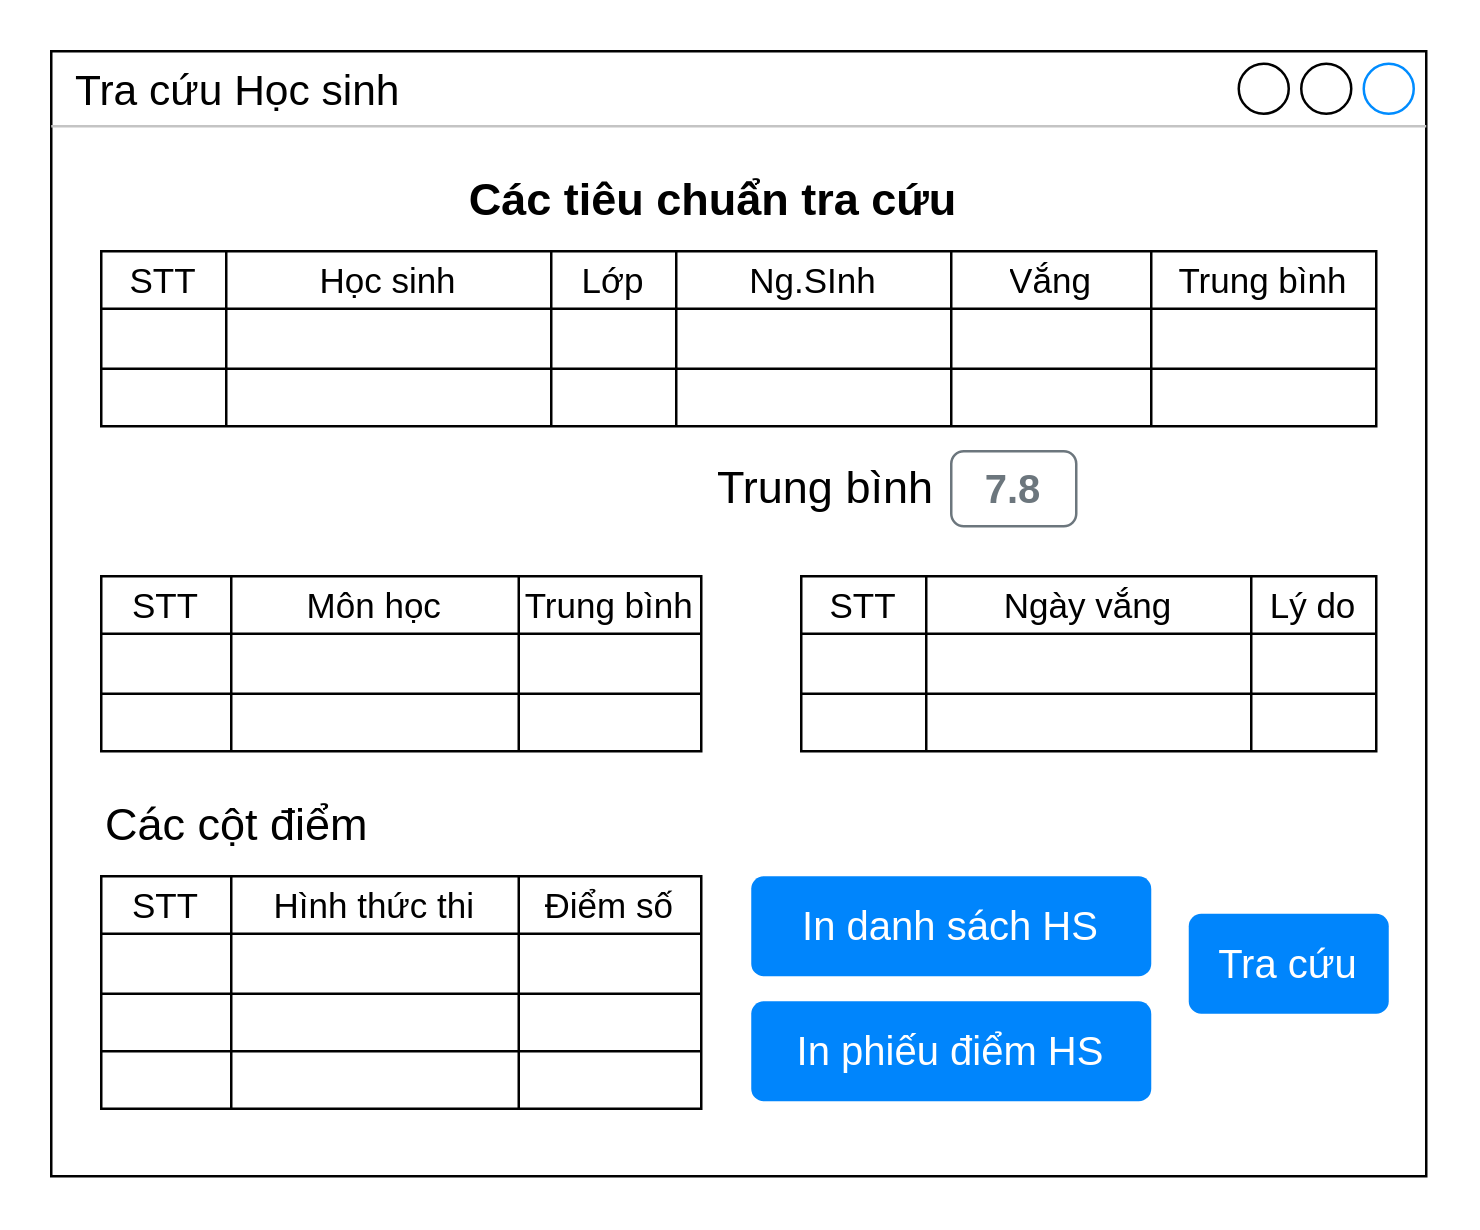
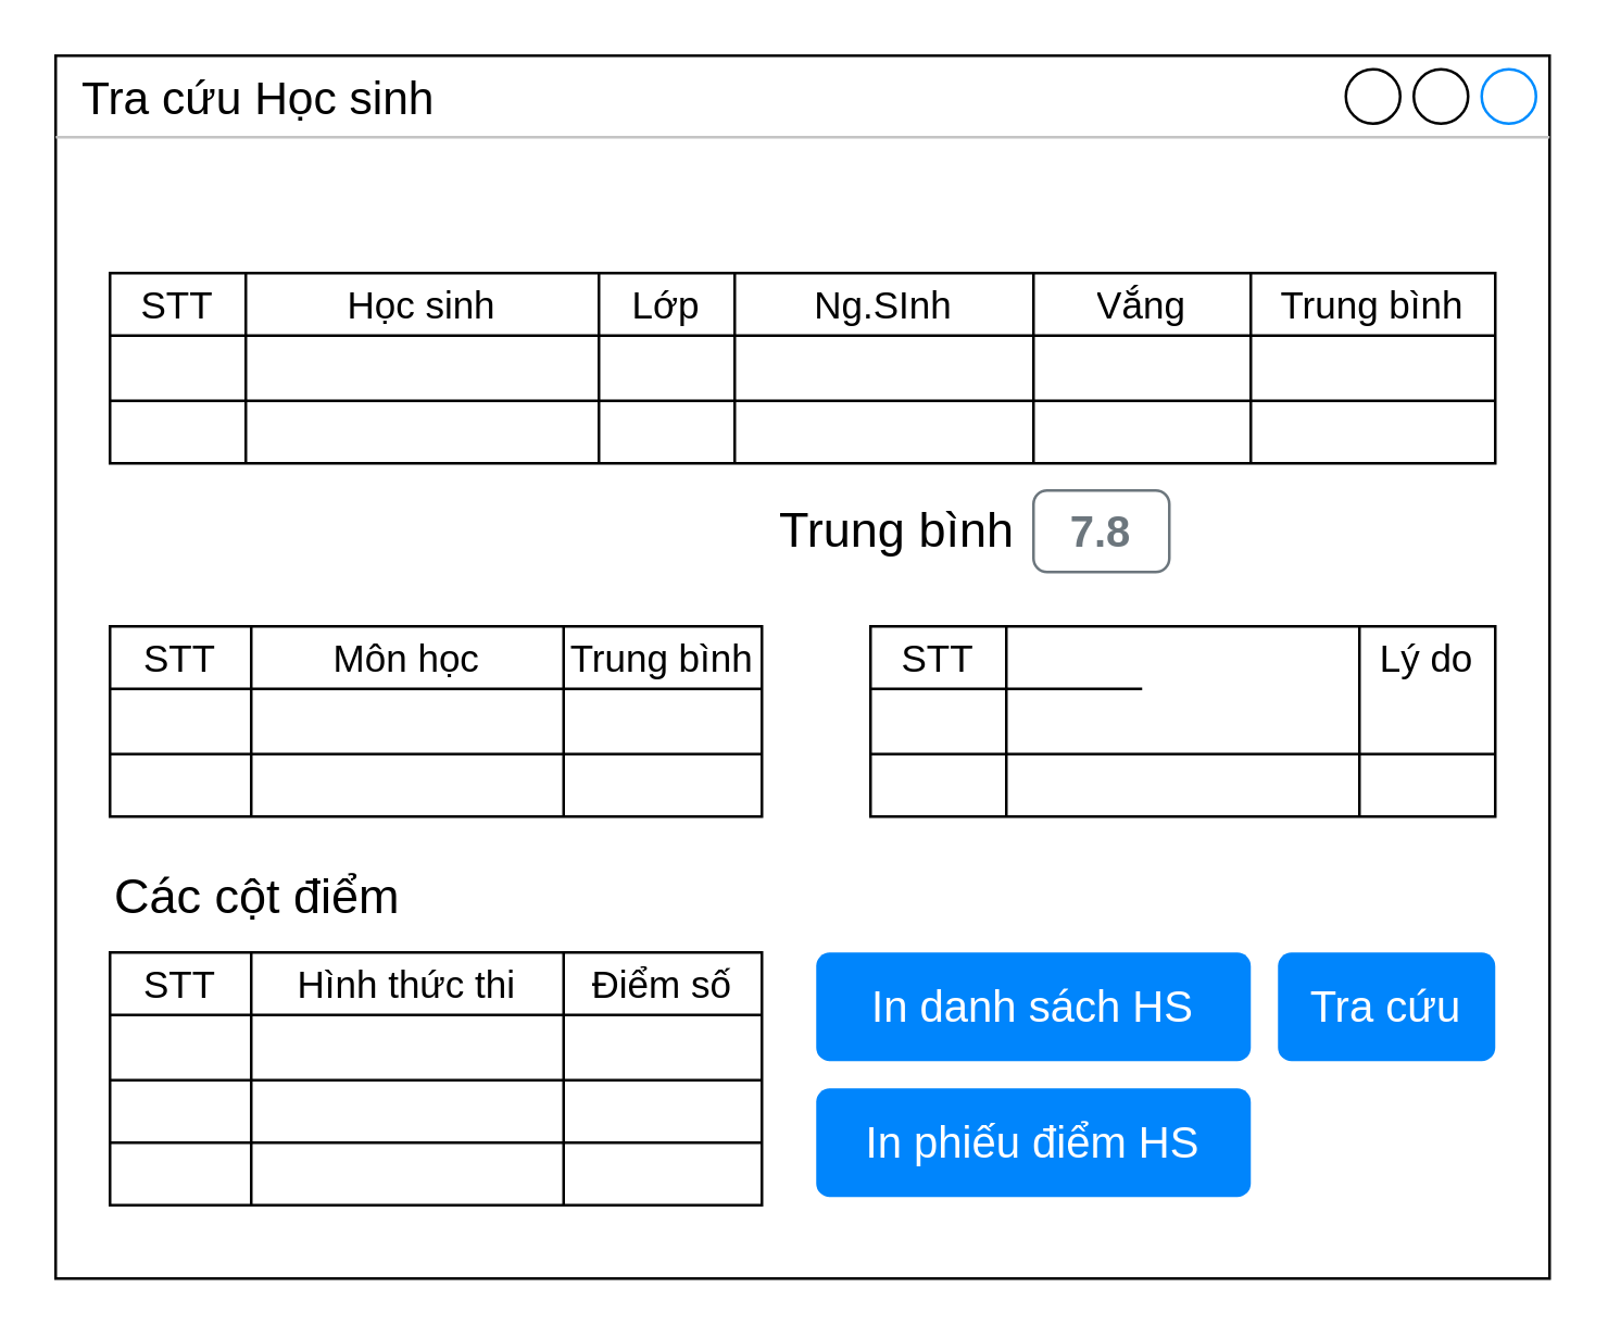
- <mxCell id="3" value="Các tiêu chuẩn tra cứu" style="text;html=1;strokeColor=none;fillColor=none;align=center;verticalAlign=middle;whiteSpace=wrap;rounded=0;fontSize=18;fontStyle=1" vertex="1" parent="1"><mxGeometry x="160" y="70" width="250" height="20" as="geometry" /></mxCell>
- <mxCell id="44" value="Ngày vắng" style="shape=partialRectangle;html=1;whiteSpace=wrap;connectable=0;fillColor=none;top=0;left=0;bottom=0;right=0;overflow=hidden;fontSize=14;" vertex="1" parent="42"><mxGeometry x="50" width="130" height="23" as="geometry" /></mxCell>
- <mxCell id="73" value="Tra cứu" style="html=1;shadow=0;dashed=0;shape=mxgraph.bootstrap.rrect;rSize=5;strokeColor=none;strokeWidth=1;fillColor=#0085FC;fontColor=#FFFFFF;whiteSpace=wrap;align=center;verticalAlign=middle;spacingLeft=0;fontStyle=0;fontSize=16;spacing=5;" vertex="1" parent="1"><mxGeometry x="475" y="365" width="80" height="40" as="geometry" /></mxCell>
+ <mxCell id="73" value="Tra cứu" style="html=1;shadow=0;dashed=0;shape=mxgraph.bootstrap.rrect;rSize=5;strokeColor=none;strokeWidth=1;fillColor=#0085FC;fontColor=#FFFFFF;whiteSpace=wrap;align=center;verticalAlign=middle;spacingLeft=0;fontStyle=0;fontSize=16;spacing=5;" vertex="1" parent="1"><mxGeometry x="470" y="350" width="80" height="40" as="geometry" /></mxCell>
